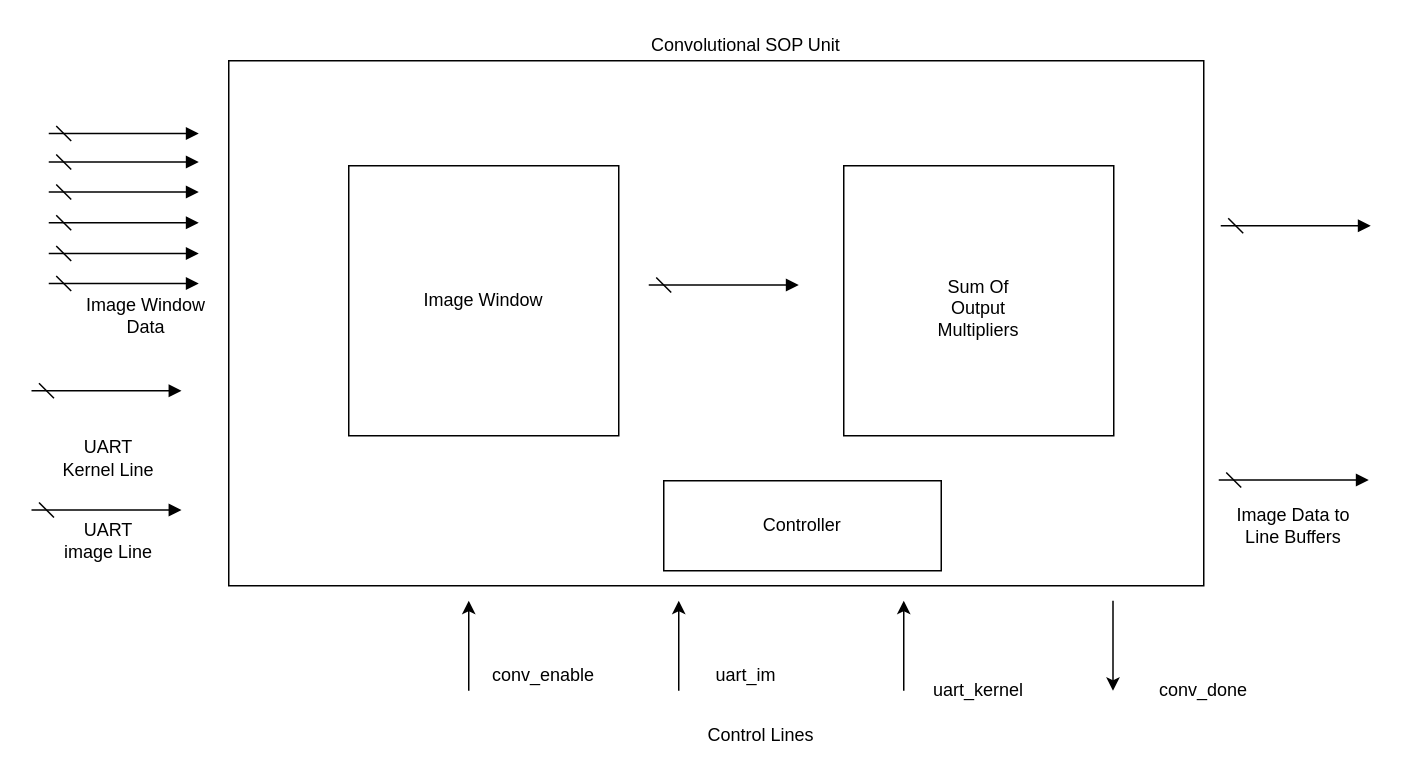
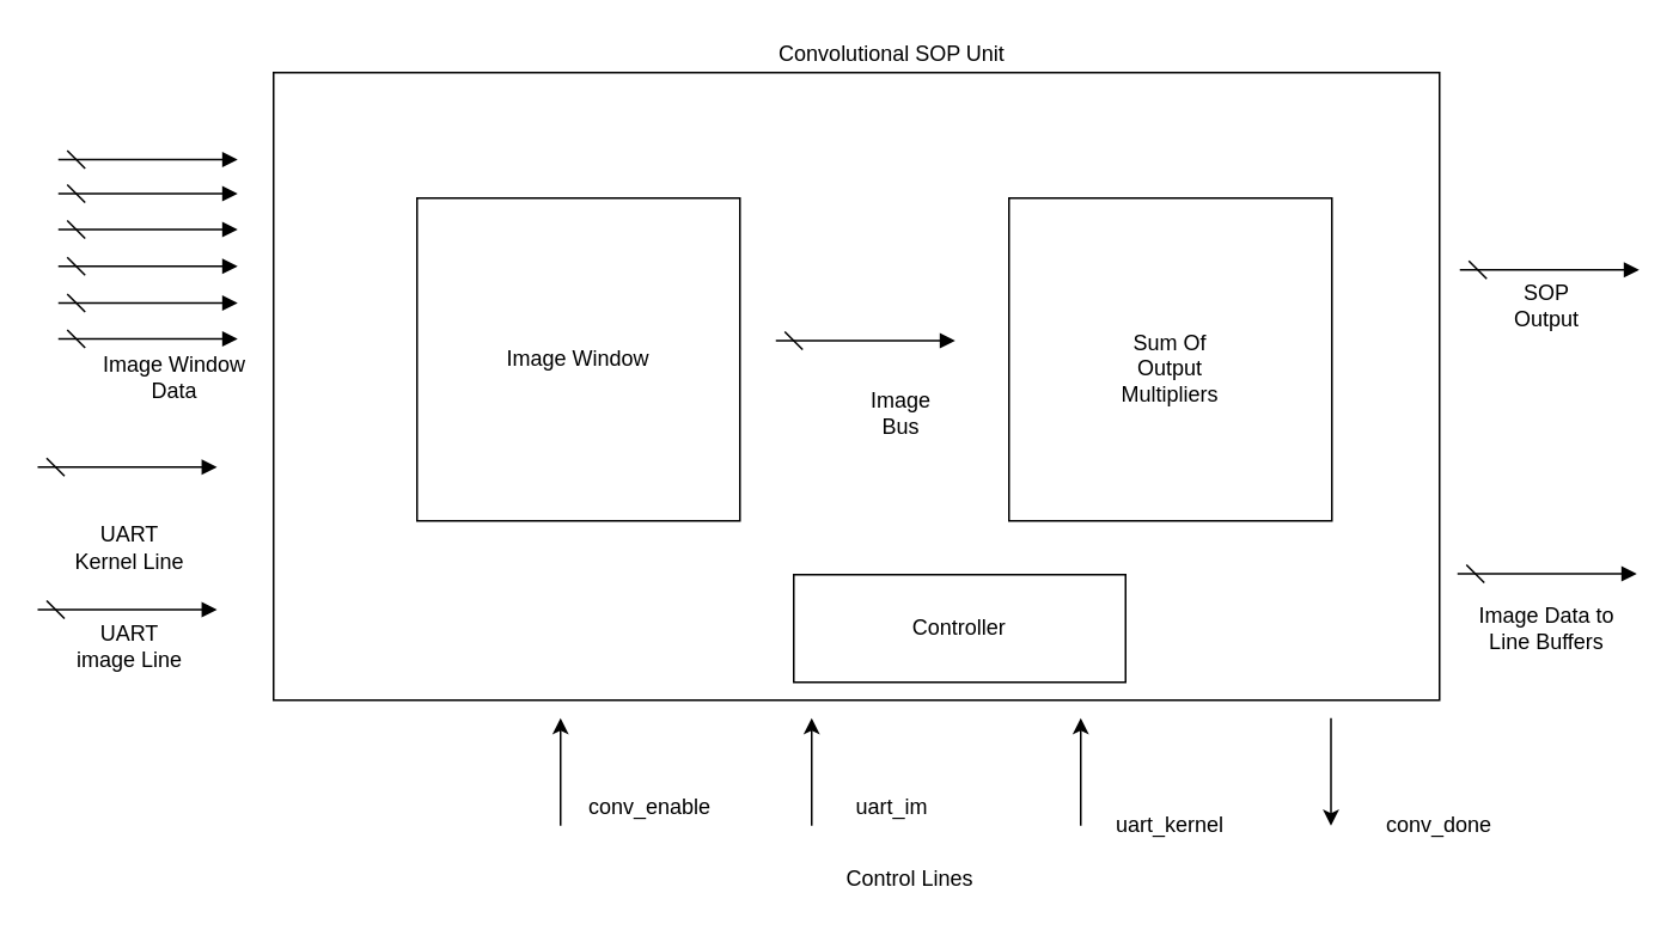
+ <mxCell id="30" value="SOP Output" style="text;html=1;strokeColor=none;fillColor=none;align=center;verticalAlign=middle;whiteSpace=wrap;rounded=0;" parent="1" vertex="1"><mxGeometry x="842" y="160" width="40" height="20" as="geometry" /></mxCell>
+ <mxCell id="19" value="Image Bus" style="text;html=1;strokeColor=none;fillColor=none;align=center;verticalAlign=middle;whiteSpace=wrap;rounded=0;" parent="1" vertex="1"><mxGeometry x="482" y="220" width="40" height="20" as="geometry" /></mxCell>
